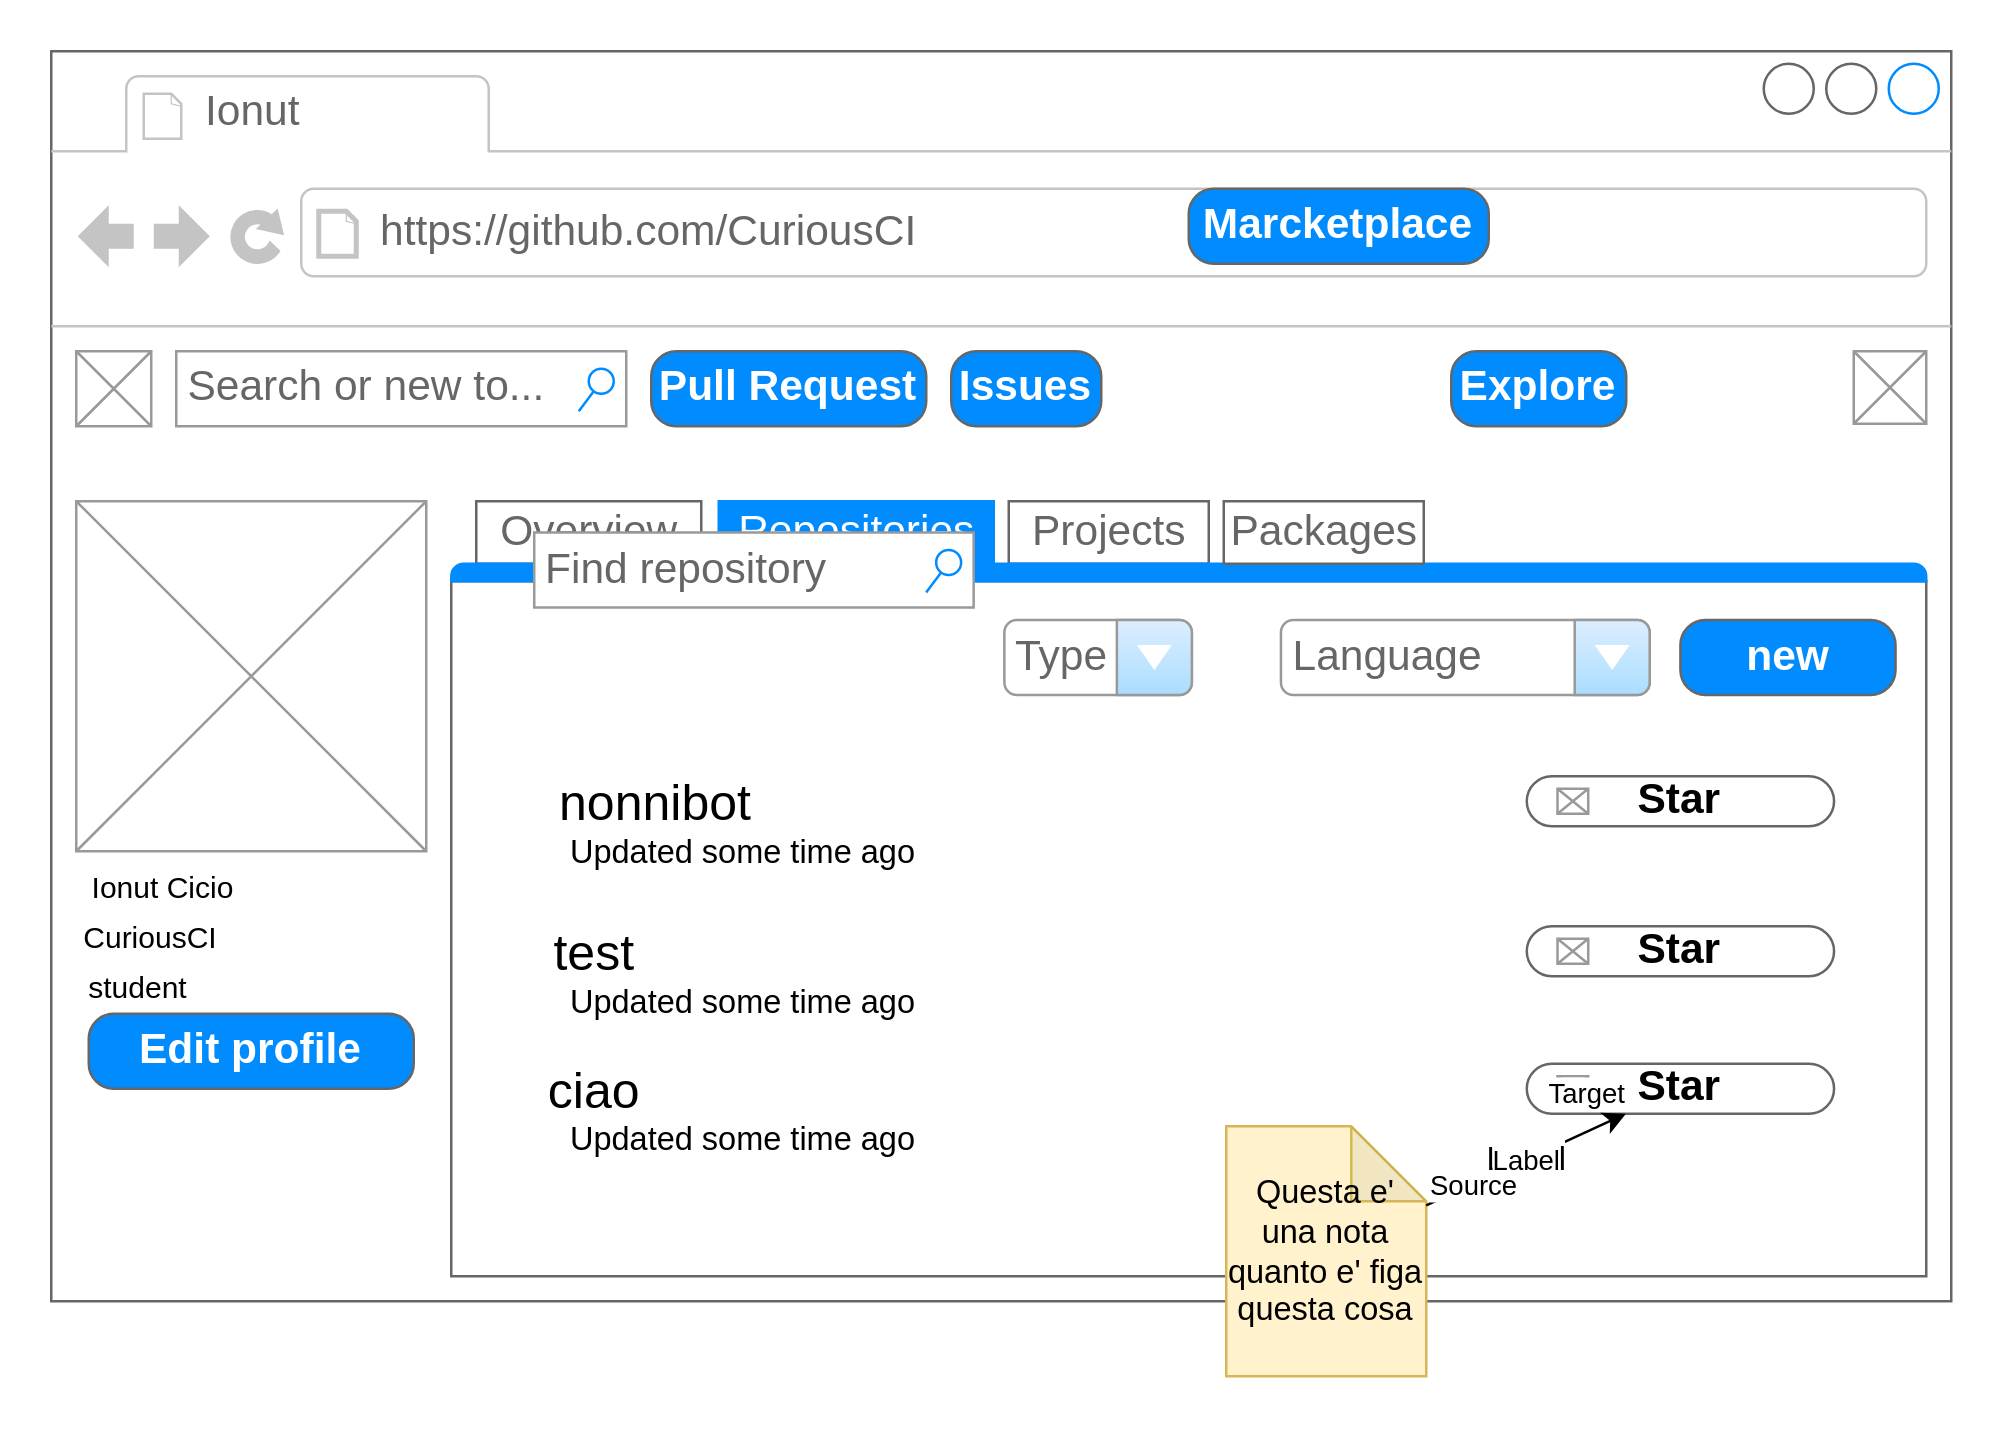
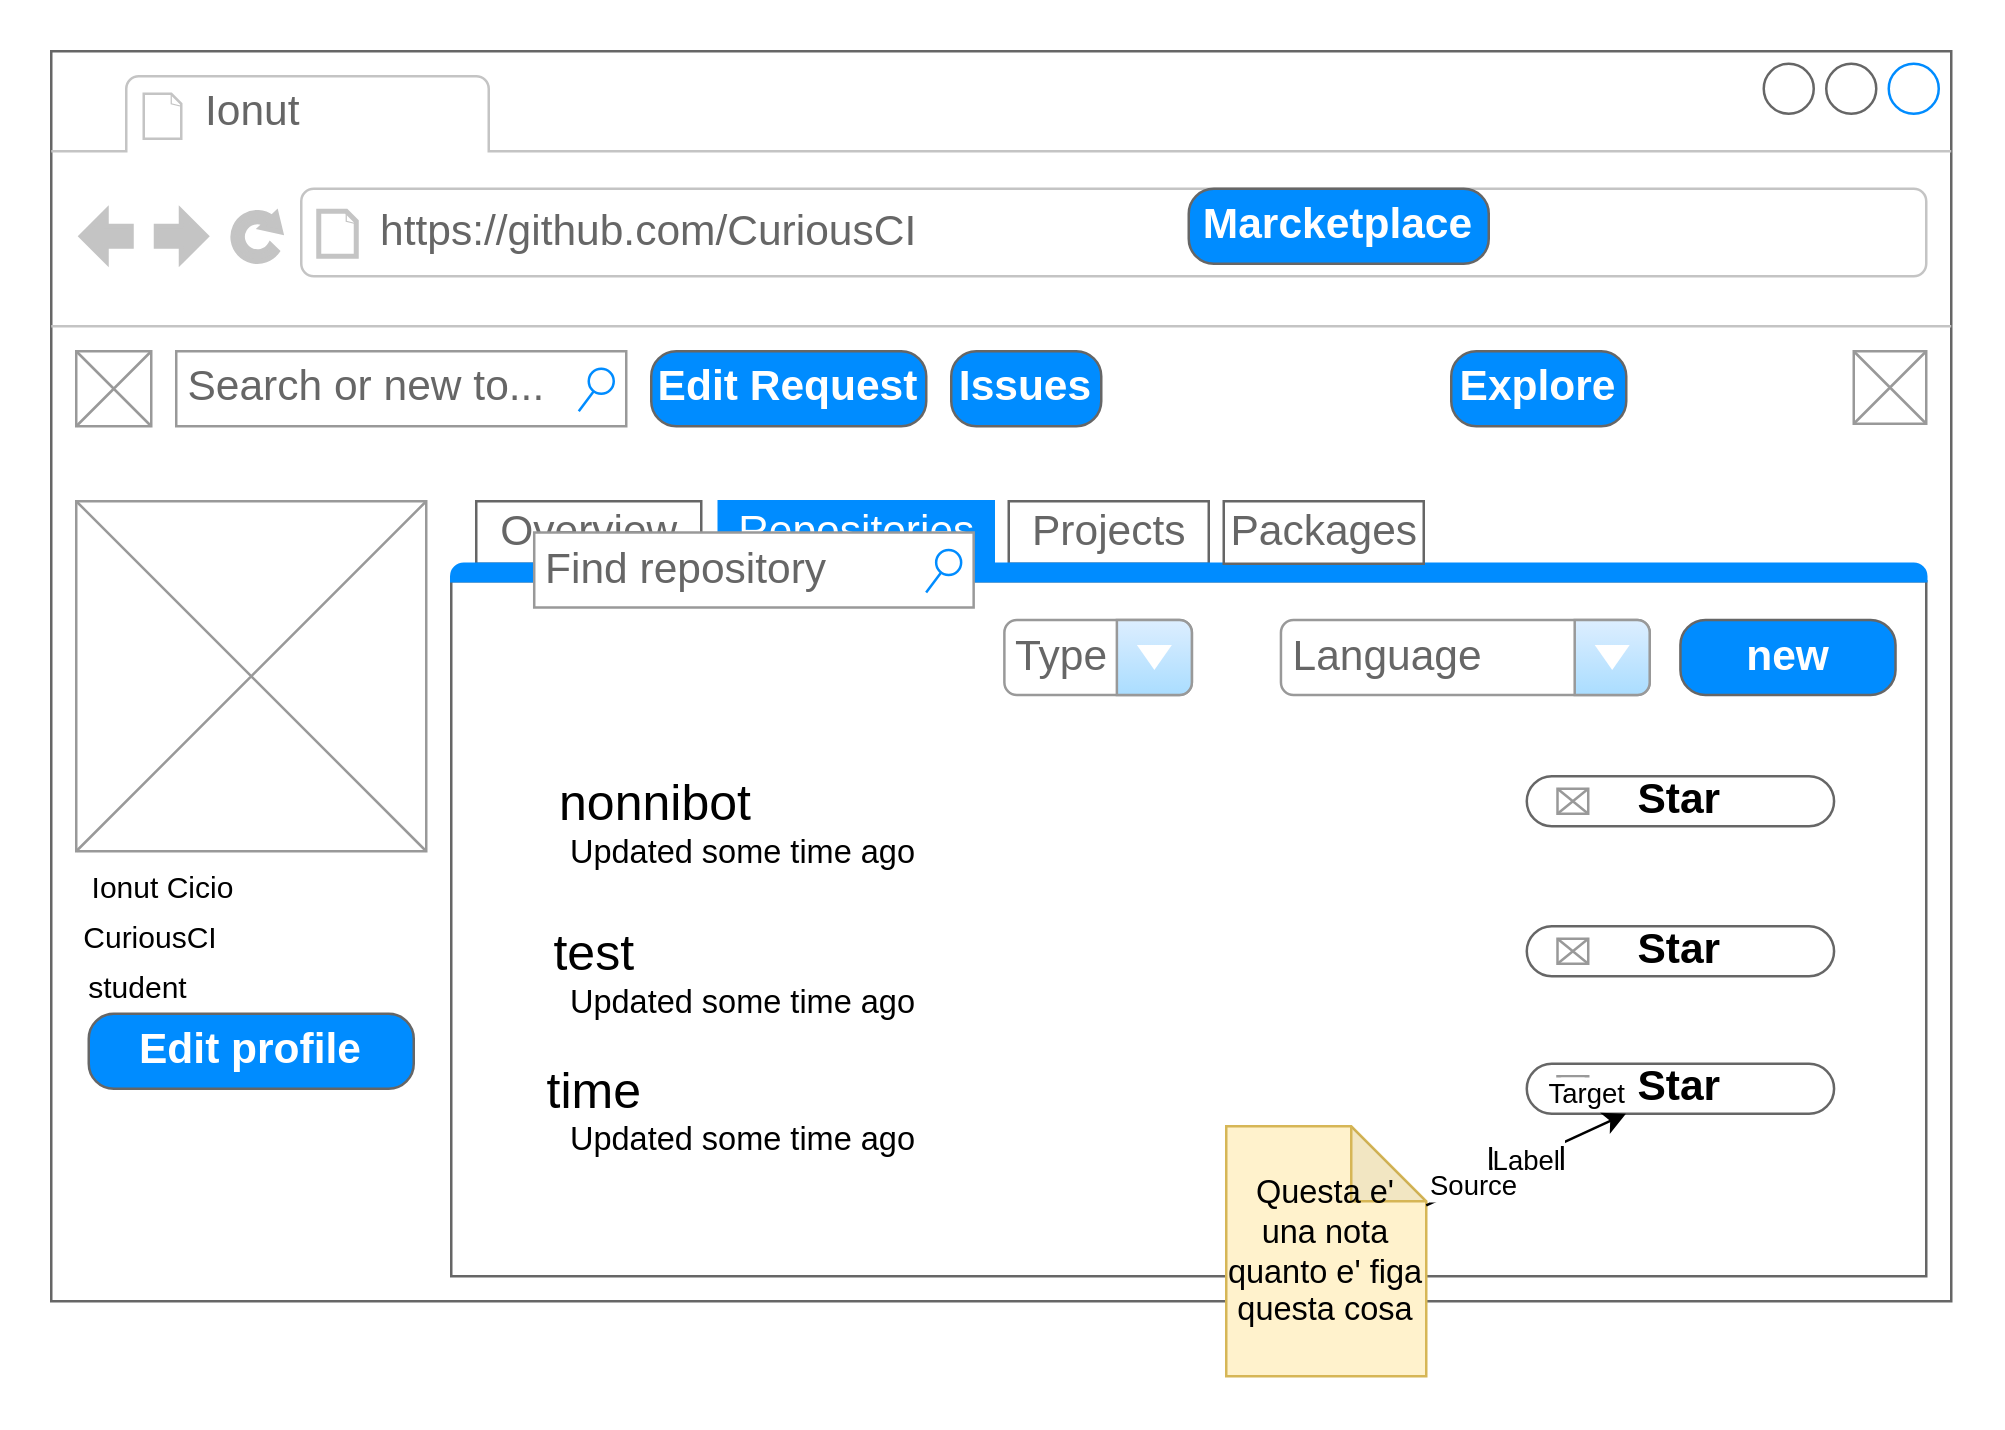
- <mxCell id="34" value="Pull Request" style="strokeWidth=1;shadow=0;dashed=0;align=center;html=1;shape=mxgraph.mockup.buttons.button;strokeColor=#666666;fontColor=#ffffff;mainText=;buttonStyle=round;fontSize=17;fontStyle=1;fillColor=#008cff;whiteSpace=wrap;" vertex="1" parent="2"><mxGeometry x="240" y="120" width="110" height="30" as="geometry" /></mxCell>
+ <mxCell id="34" value="Edit Request" style="strokeWidth=1;shadow=0;dashed=0;align=center;html=1;shape=mxgraph.mockup.buttons.button;strokeColor=#666666;fontColor=#ffffff;mainText=;buttonStyle=round;fontSize=17;fontStyle=1;fillColor=#008cff;whiteSpace=wrap;" vertex="1" parent="2"><mxGeometry x="240" y="120" width="110" height="30" as="geometry" /></mxCell>
- <mxCell id="19" value="ciao" style="text;html=1;strokeColor=none;fillColor=none;align=center;verticalAlign=middle;whiteSpace=wrap;rounded=0;fontSize=20;" vertex="1" parent="6"><mxGeometry x="33.188" y="225" width="49.167" height="20" as="geometry" /></mxCell>
+ <mxCell id="19" value="time" style="text;html=1;strokeColor=none;fillColor=none;align=center;verticalAlign=middle;whiteSpace=wrap;rounded=0;fontSize=20;" vertex="1" parent="6"><mxGeometry x="33.188" y="225" width="49.167" height="20" as="geometry" /></mxCell>
